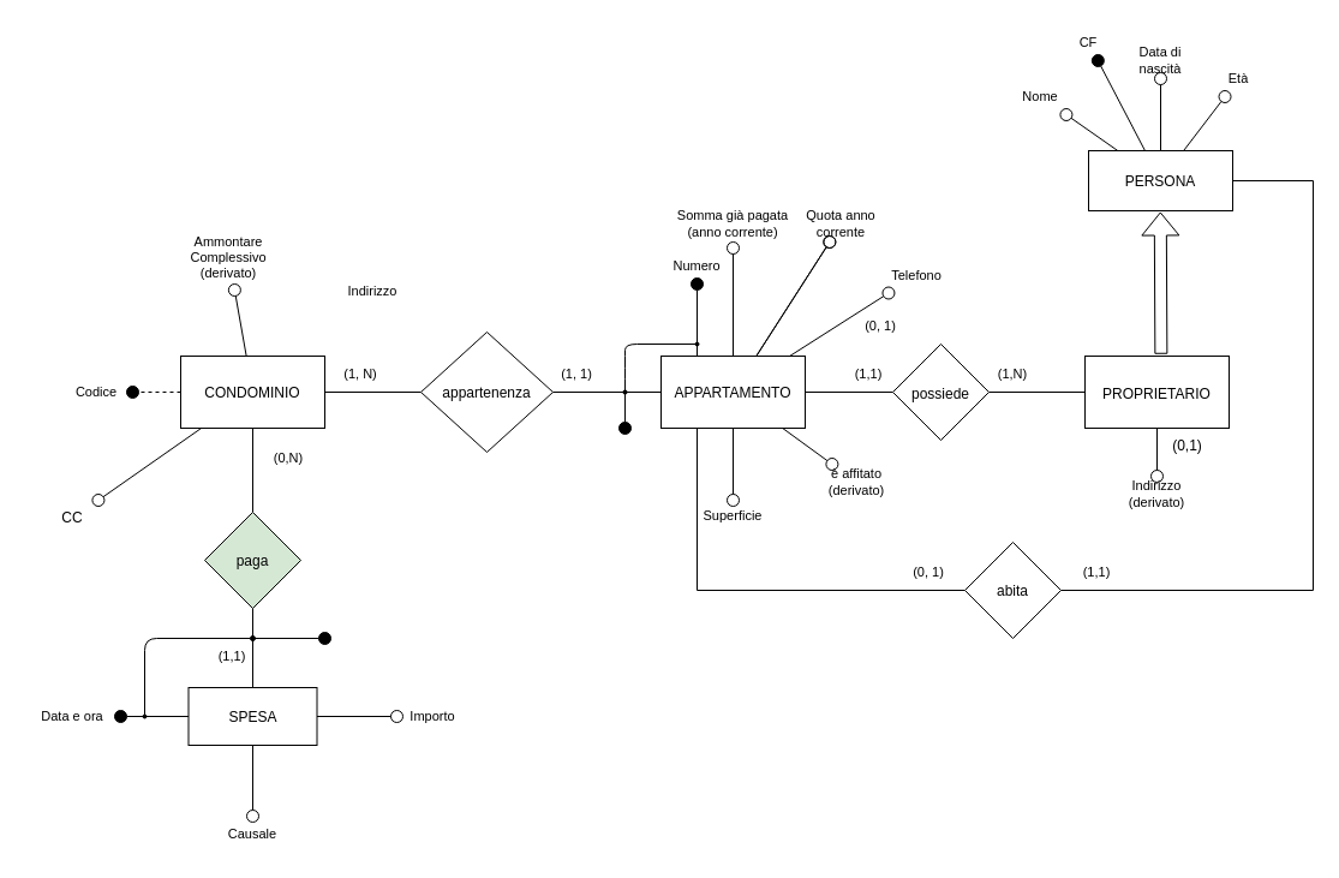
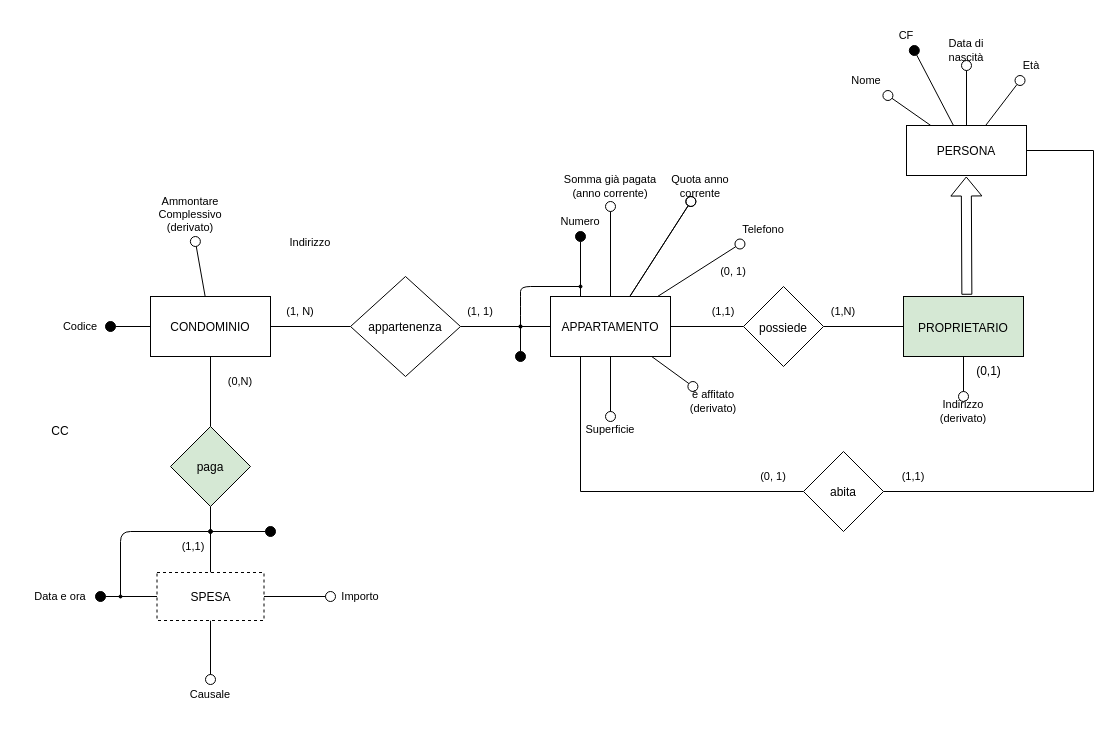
- <mxCell id="2" style="rounded=0;orthogonalLoop=1;jettySize=auto;html=1;endArrow=oval;endFill=1;endSize=10;dashed=1;" edge="1" parent="1" source="7" target="8"><mxGeometry relative="1" as="geometry"><mxPoint x="210" y="436" as="targetPoint" /></mxGeometry></mxCell>
+ <mxCell id="2" style="rounded=0;orthogonalLoop=1;jettySize=auto;html=1;endArrow=oval;endFill=1;endSize=10;" edge="1" parent="1" source="7" target="8"><mxGeometry relative="1" as="geometry"><mxPoint x="210" y="436" as="targetPoint" /></mxGeometry></mxCell>
- <mxCell id="50" value="&lt;font style=&quot;font-size: 12px;&quot;&gt;PROPRIETARIO&lt;/font&gt;" style="rounded=0;whiteSpace=wrap;html=1;fontFamily=Helvetica;fontSize=15;fontColor=default;" vertex="1" parent="1"><mxGeometry x="903" y="296" width="120" height="60" as="geometry" /></mxCell>
+ <mxCell id="50" value="&lt;font style=&quot;font-size: 12px;&quot;&gt;PROPRIETARIO&lt;/font&gt;" style="rounded=0;whiteSpace=wrap;html=1;fontFamily=Helvetica;fontSize=15;fontColor=default;fillColor=#d5e8d4;" vertex="1" parent="1"><mxGeometry x="903" y="296" width="120" height="60" as="geometry" /></mxCell>
- <mxCell id="4" style="rounded=0;orthogonalLoop=1;jettySize=auto;html=1;endArrow=oval;endFill=0;endSize=10;" edge="1" parent="1" source="7" target="22"><mxGeometry relative="1" as="geometry"><mxPoint x="270" y="446" as="targetPoint" /></mxGeometry></mxCell>
- <mxCell id="38" value="&lt;font style=&quot;font-size: 12px;&quot;&gt;SPESA&lt;/font&gt;" style="whiteSpace=wrap;html=1;fontSize=14;rounded=0;" vertex="1" parent="1"><mxGeometry x="156.5" y="572" width="107" height="48" as="geometry" /></mxCell>
+ <mxCell id="38" value="&lt;font style=&quot;font-size: 12px;&quot;&gt;SPESA&lt;/font&gt;" style="whiteSpace=wrap;html=1;fontSize=14;rounded=0;dashed=1;" vertex="1" parent="1"><mxGeometry x="156.5" y="572" width="107" height="48" as="geometry" /></mxCell>
